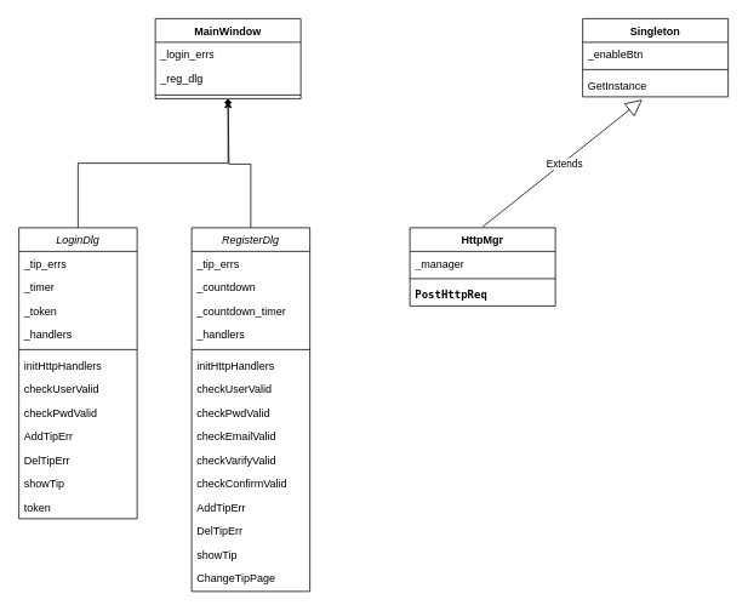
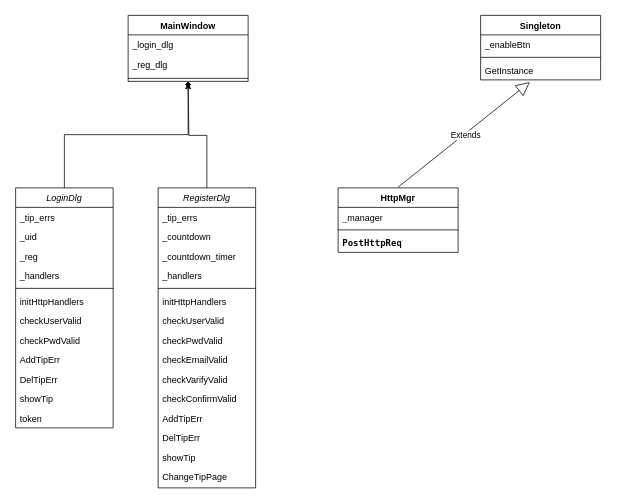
- <mxCell id="34" value="_login_errs" style="text;strokeColor=none;fillColor=none;align=left;verticalAlign=top;spacingLeft=4;spacingRight=4;overflow=hidden;rotatable=0;points=[[0,0.5],[1,0.5]];portConstraint=eastwest;whiteSpace=wrap;html=1;" vertex="1" parent="33"><mxGeometry y="26" width="160" height="26" as="geometry" /></mxCell>
+ <mxCell id="34" value="_login_dlg" style="text;strokeColor=none;fillColor=none;align=left;verticalAlign=top;spacingLeft=4;spacingRight=4;overflow=hidden;rotatable=0;points=[[0,0.5],[1,0.5]];portConstraint=eastwest;whiteSpace=wrap;html=1;" vertex="1" parent="33"><mxGeometry y="26" width="160" height="26" as="geometry" /></mxCell>
- <mxCell id="5" value="_timer" style="text;align=left;verticalAlign=top;spacingLeft=4;spacingRight=4;overflow=hidden;rotatable=0;points=[[0,0.5],[1,0.5]];portConstraint=eastwest;rounded=0;shadow=0;html=0;" parent="3" vertex="1"><mxGeometry y="52" width="130" height="26" as="geometry" /></mxCell>
+ <mxCell id="5" value="_uid" style="text;align=left;verticalAlign=top;spacingLeft=4;spacingRight=4;overflow=hidden;rotatable=0;points=[[0,0.5],[1,0.5]];portConstraint=eastwest;rounded=0;shadow=0;html=0;" parent="3" vertex="1"><mxGeometry y="52" width="130" height="26" as="geometry" /></mxCell>
- <mxCell id="6" value="_token" style="text;align=left;verticalAlign=top;spacingLeft=4;spacingRight=4;overflow=hidden;rotatable=0;points=[[0,0.5],[1,0.5]];portConstraint=eastwest;rounded=0;shadow=0;html=0;" parent="3" vertex="1"><mxGeometry y="78" width="130" height="26" as="geometry" /></mxCell>
+ <mxCell id="6" value="_reg" style="text;align=left;verticalAlign=top;spacingLeft=4;spacingRight=4;overflow=hidden;rotatable=0;points=[[0,0.5],[1,0.5]];portConstraint=eastwest;rounded=0;shadow=0;html=0;" parent="3" vertex="1"><mxGeometry y="78" width="130" height="26" as="geometry" /></mxCell>
